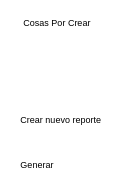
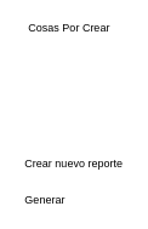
- <mxCell id="3" value="Crear nuevo reporte" style="text;html=1;resizable=0;autosize=1;align=center;verticalAlign=middle;points=[];fillColor=none;strokeColor=none;rounded=0;" parent="1" vertex="1"><mxGeometry x="20" y="150" width="120" height="20" as="geometry" /></mxCell>
+ <mxCell id="3" value="Crear nuevo reporte" style="text;html=1;resizable=0;autosize=1;align=center;verticalAlign=middle;points=[];fillColor=none;strokeColor=none;rounded=0;" parent="1" vertex="1"><mxGeometry x="20" y="170" width="120" height="20" as="geometry" /></mxCell>
